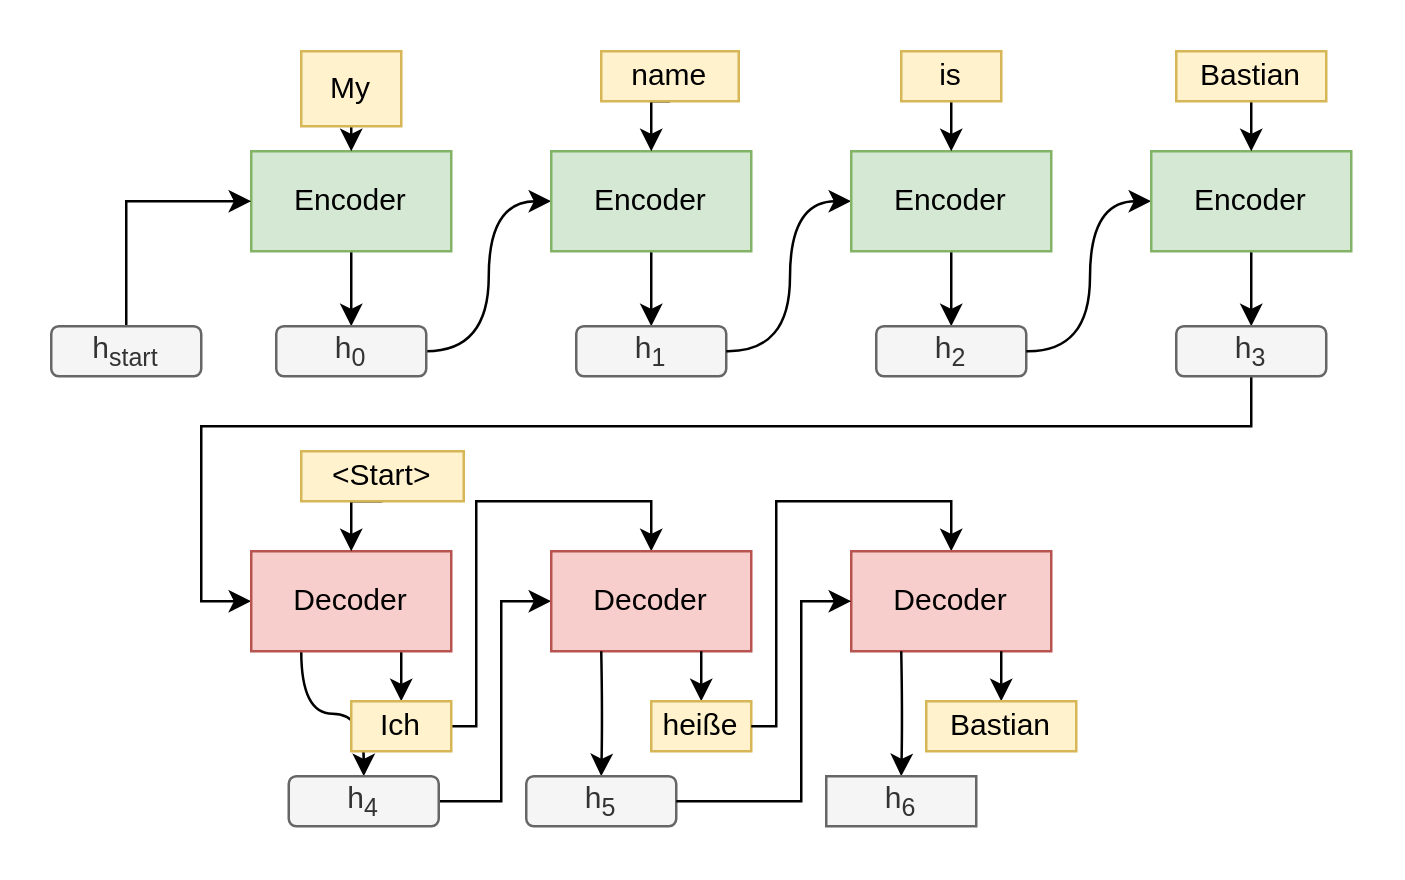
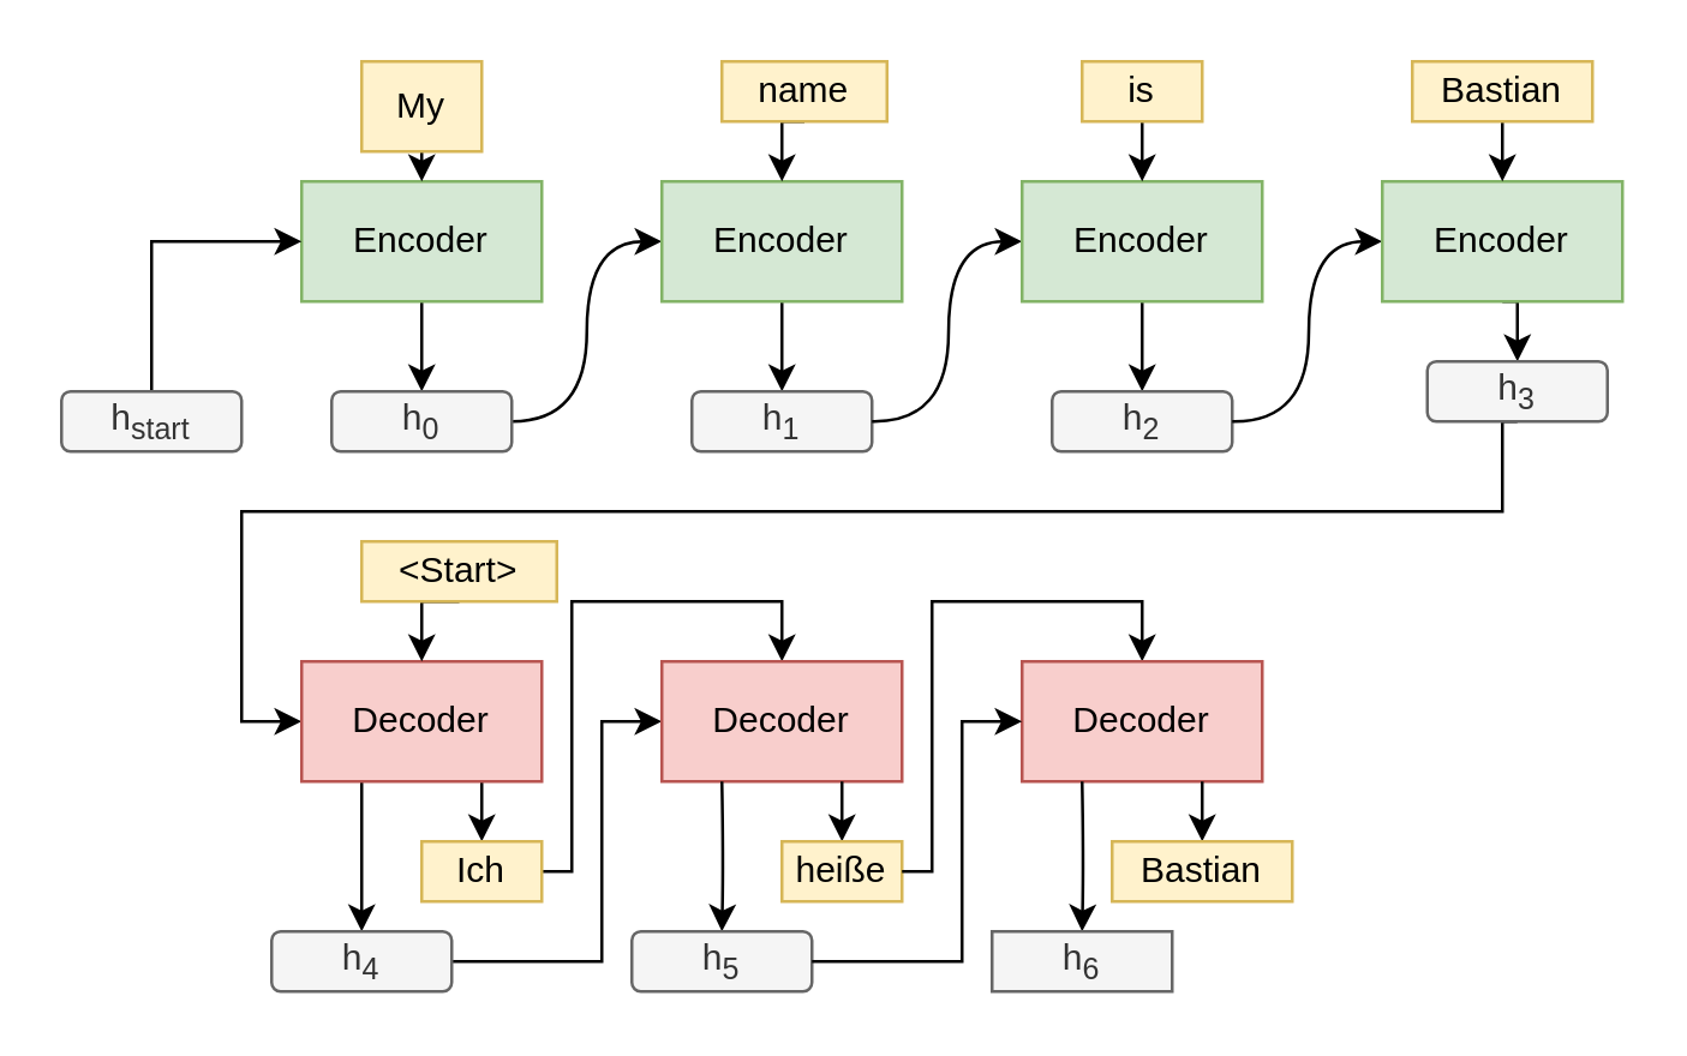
- <mxCell id="19" value="h&lt;sub&gt;3&lt;/sub&gt;" style="rounded=1;whiteSpace=wrap;html=1;fillColor=#f5f5f5;strokeColor=#666666;fontColor=#333333;" parent="1" vertex="1"><mxGeometry x="470" y="130" width="60" height="20" as="geometry" /></mxCell>
+ <mxCell id="19" value="h&lt;sub&gt;3&lt;/sub&gt;" style="rounded=1;whiteSpace=wrap;html=1;fillColor=#f5f5f5;strokeColor=#666666;fontColor=#333333;" parent="1" vertex="1"><mxGeometry x="475" y="120" width="60" height="20" as="geometry" /></mxCell>
- <mxCell id="32" value="h&lt;sub&gt;4&lt;/sub&gt;" style="rounded=1;whiteSpace=wrap;html=1;fillColor=#f5f5f5;strokeColor=#666666;fontColor=#333333;" parent="1" vertex="1"><mxGeometry x="115" y="310" width="60" height="20" as="geometry" /></mxCell>
+ <mxCell id="32" value="h&lt;sub&gt;4&lt;/sub&gt;" style="rounded=1;whiteSpace=wrap;html=1;fillColor=#f5f5f5;strokeColor=#666666;fontColor=#333333;" parent="1" vertex="1"><mxGeometry x="90" y="310" width="60" height="20" as="geometry" /></mxCell>
